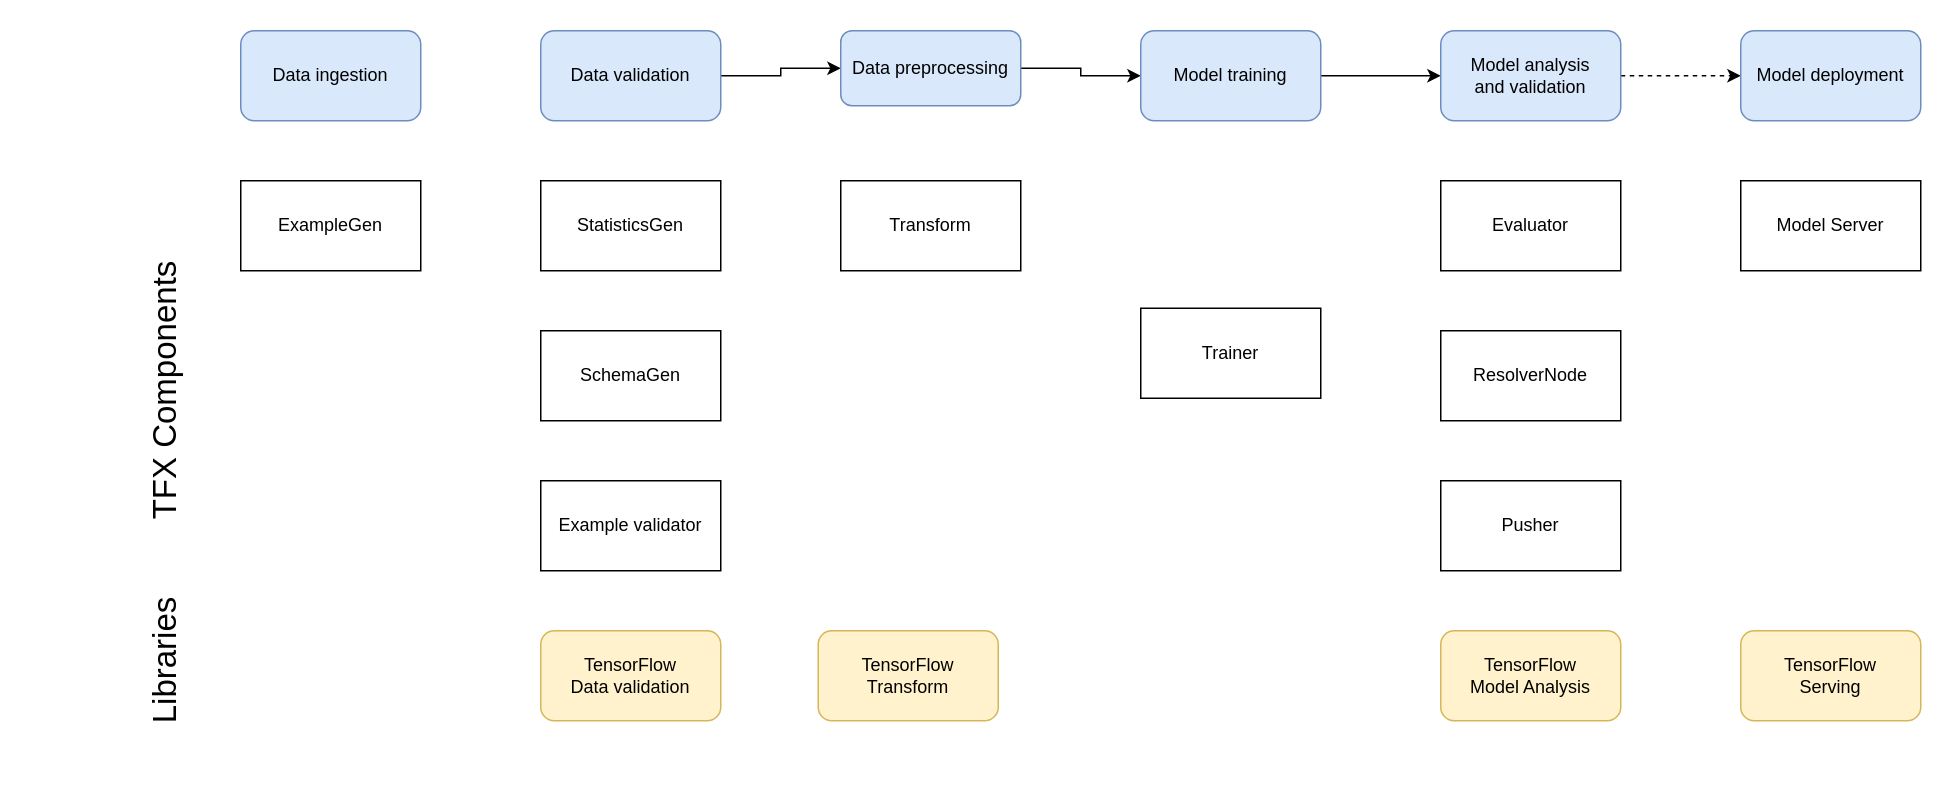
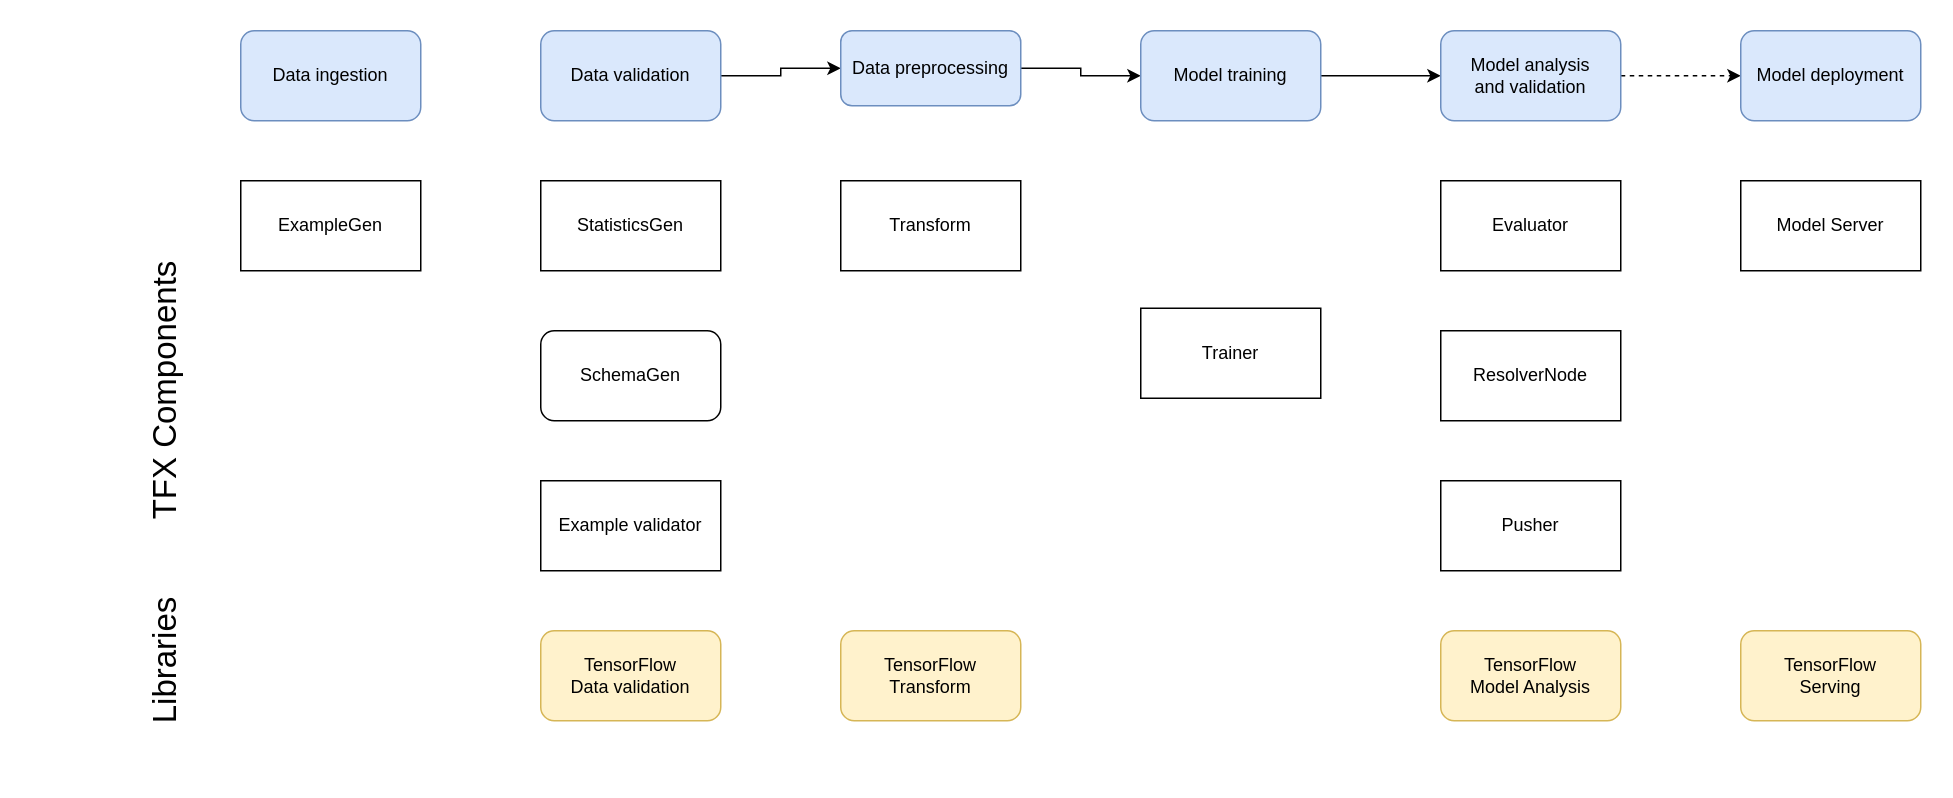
- <mxCell id="15" value="SchemaGen" style="rounded=0;whiteSpace=wrap;html=1;" parent="1" vertex="1"><mxGeometry x="360" y="220" width="120" height="60" as="geometry" /></mxCell>
+ <mxCell id="15" value="SchemaGen" style="whiteSpace=wrap;html=1;rounded=1;" parent="1" vertex="1"><mxGeometry x="360" y="220" width="120" height="60" as="geometry" /></mxCell>
- <mxCell id="24" value="TensorFlow&lt;br&gt;Transform" style="rounded=1;whiteSpace=wrap;html=1;fillColor=#fff2cc;strokeColor=#d6b656;" parent="1" vertex="1"><mxGeometry x="545" y="420" width="120" height="60" as="geometry" /></mxCell>
+ <mxCell id="24" value="TensorFlow&lt;br&gt;Transform" style="rounded=1;whiteSpace=wrap;html=1;fillColor=#fff2cc;strokeColor=#d6b656;" parent="1" vertex="1"><mxGeometry x="560" y="420" width="120" height="60" as="geometry" /></mxCell>
